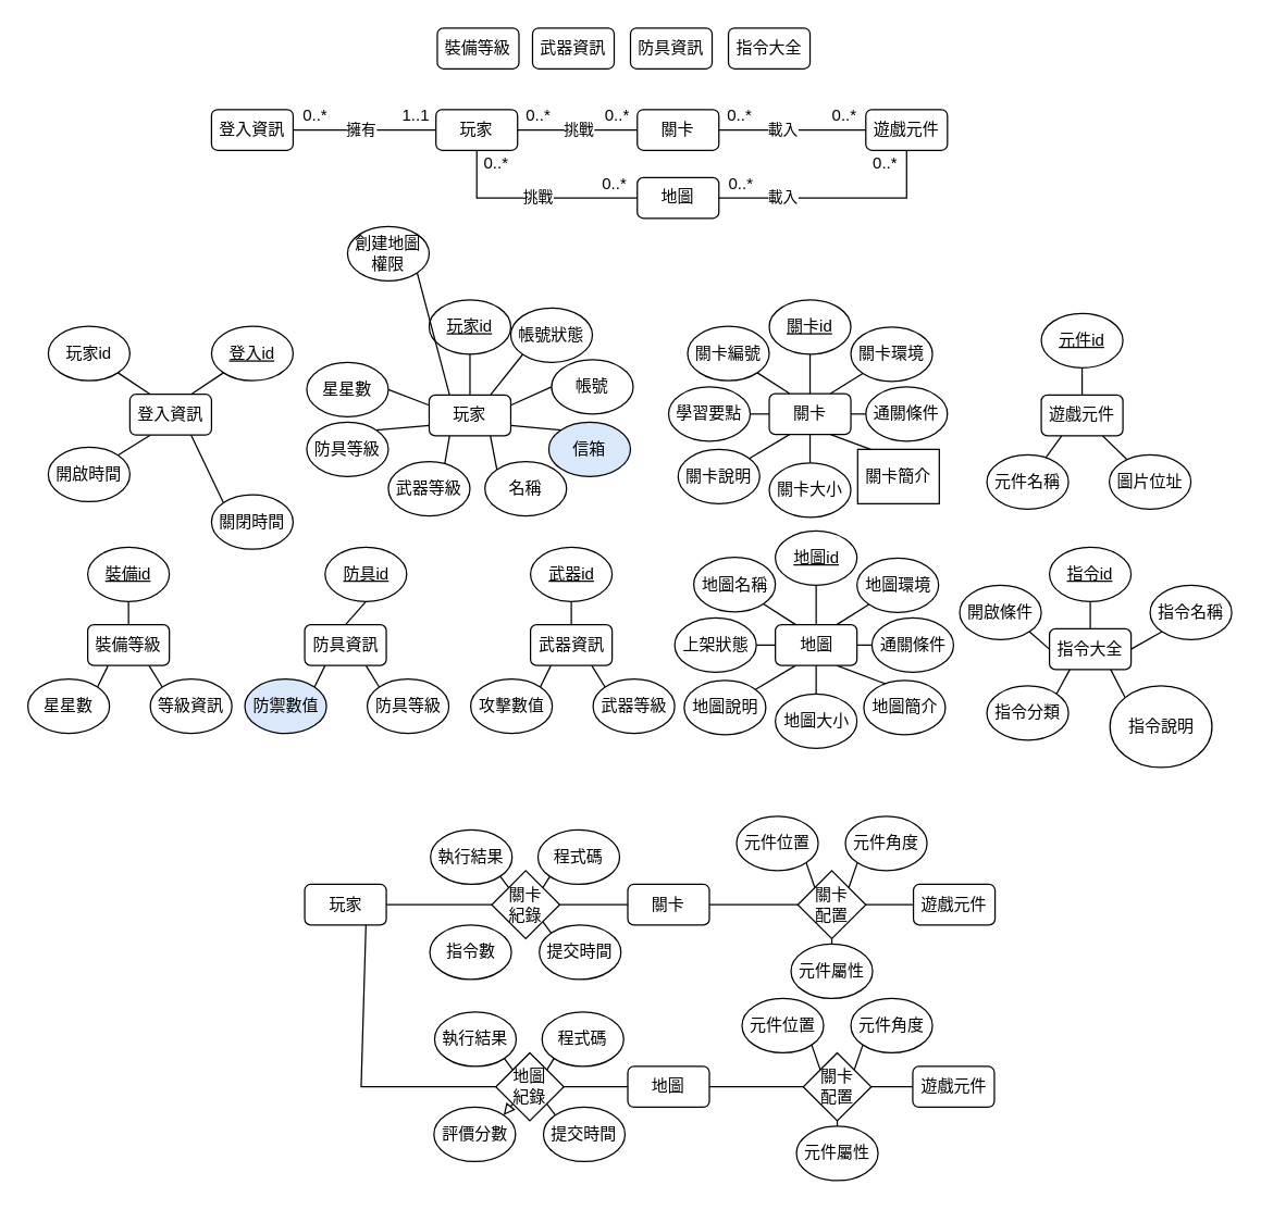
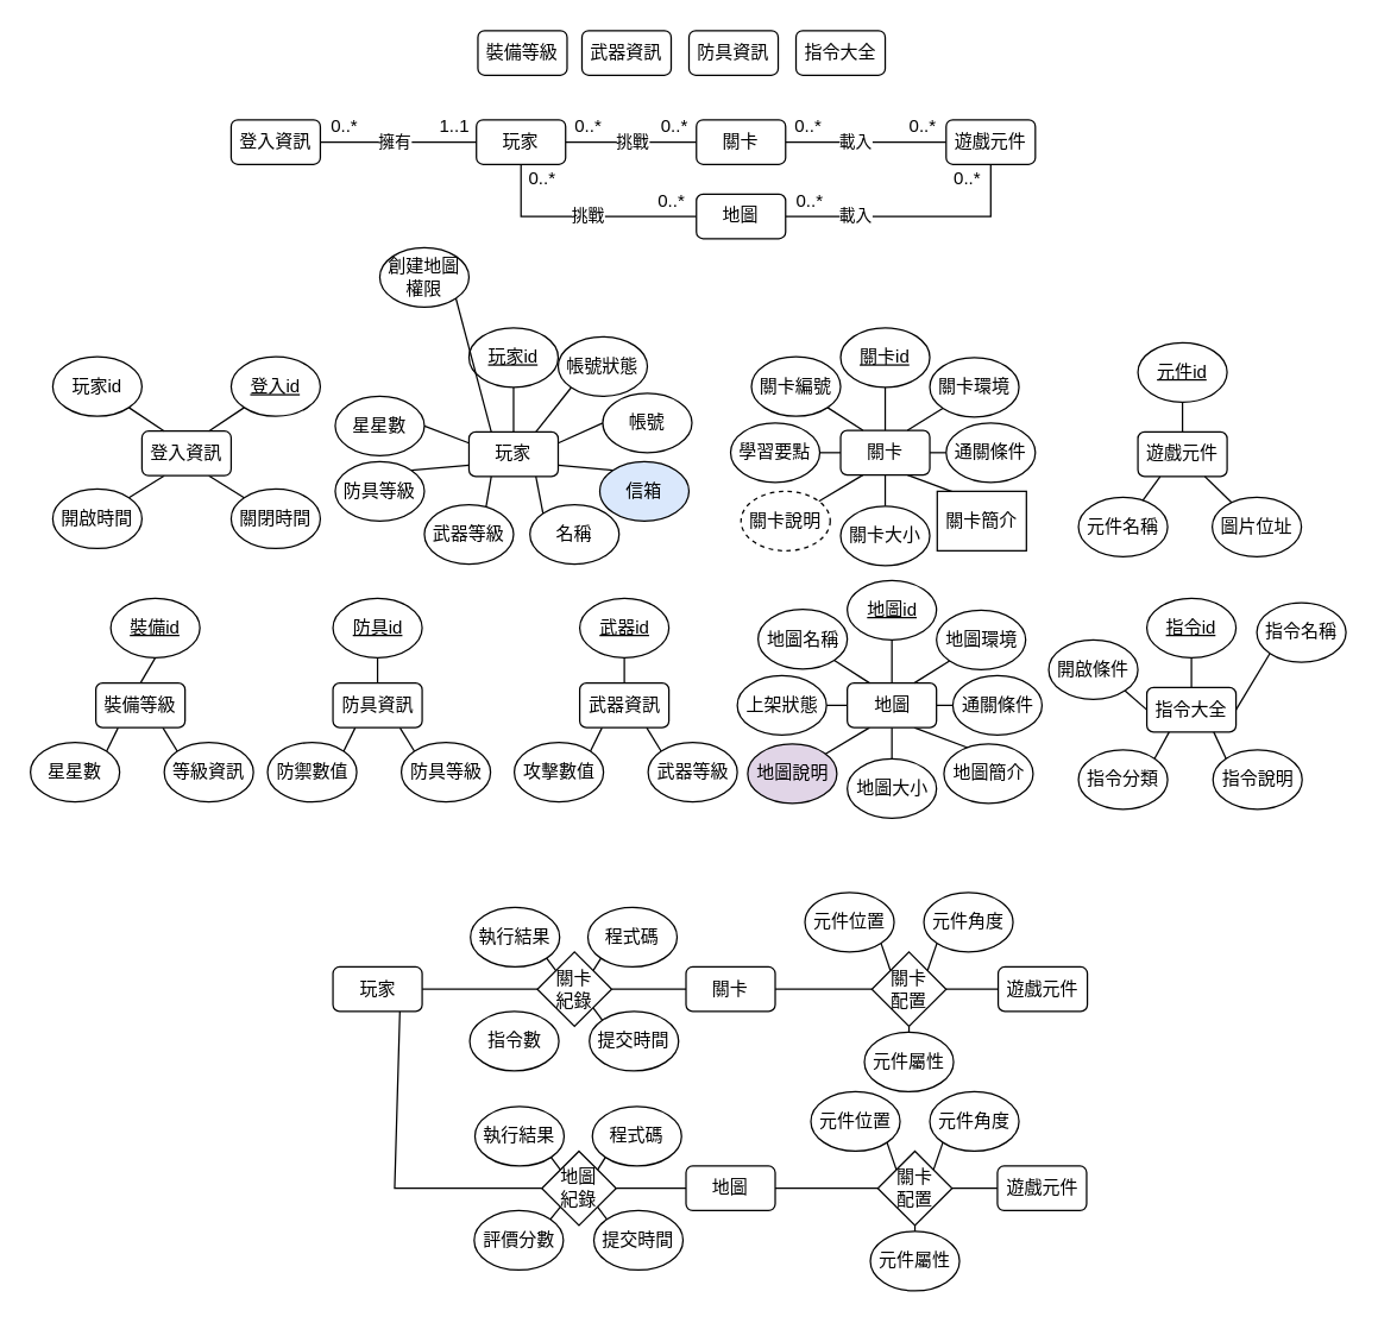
- <mxCell id="52" value="關卡說明" style="ellipse;whiteSpace=wrap;html=1;" parent="1" vertex="1"><mxGeometry x="498" y="330" width="60" height="40" as="geometry" /></mxCell>
+ <mxCell id="52" value="關卡說明" style="ellipse;whiteSpace=wrap;html=1;dashed=1;" parent="1" vertex="1"><mxGeometry x="498" y="330" width="60" height="40" as="geometry" /></mxCell>
- <mxCell id="80" value="關閉時間" style="ellipse;whiteSpace=wrap;html=1;" parent="1" vertex="1"><mxGeometry x="155" y="363.5" width="60" height="40" as="geometry" /></mxCell>
+ <mxCell id="80" value="關閉時間" style="ellipse;whiteSpace=wrap;html=1;" parent="1" vertex="1"><mxGeometry x="155" y="328.5" width="60" height="40" as="geometry" /></mxCell>
- <mxCell id="137" value="&lt;u&gt;裝備id&lt;/u&gt;" style="ellipse;whiteSpace=wrap;html=1;" vertex="1" parent="1"><mxGeometry x="64" y="402" width="60" height="40" as="geometry" /></mxCell>
+ <mxCell id="137" value="&lt;u&gt;裝備id&lt;/u&gt;" style="ellipse;whiteSpace=wrap;html=1;" vertex="1" parent="1"><mxGeometry x="74" y="402" width="60" height="40" as="geometry" /></mxCell>
- <mxCell id="130" value="&lt;u&gt;防具id&lt;/u&gt;" style="ellipse;whiteSpace=wrap;html=1;" vertex="1" parent="1"><mxGeometry x="238.5" y="402" width="60" height="40" as="geometry" /></mxCell>
+ <mxCell id="130" value="&lt;u&gt;防具id&lt;/u&gt;" style="ellipse;whiteSpace=wrap;html=1;" vertex="1" parent="1"><mxGeometry x="223.5" y="402" width="60" height="40" as="geometry" /></mxCell>
- <mxCell id="141" value="指令名稱" style="ellipse;whiteSpace=wrap;html=1;" vertex="1" parent="1"><mxGeometry x="845" y="430" width="60" height="40" as="geometry" /></mxCell>
+ <mxCell id="141" value="指令名稱" style="ellipse;whiteSpace=wrap;html=1;" vertex="1" parent="1"><mxGeometry x="845" y="405" width="60" height="40" as="geometry" /></mxCell>
- <mxCell id="128" value="防禦數值" style="ellipse;whiteSpace=wrap;html=1;fillColor=#dae8fc;" vertex="1" parent="1"><mxGeometry x="179.5" y="499" width="60" height="40" as="geometry" /></mxCell>
+ <mxCell id="128" value="防禦數值" style="ellipse;whiteSpace=wrap;html=1;" vertex="1" parent="1"><mxGeometry x="179.5" y="499" width="60" height="40" as="geometry" /></mxCell>
- <mxCell id="118" value="地圖說明" style="ellipse;whiteSpace=wrap;html=1;" vertex="1" parent="1"><mxGeometry x="502.5" y="500" width="60" height="40" as="geometry" /></mxCell>
+ <mxCell id="118" value="地圖說明" style="ellipse;whiteSpace=wrap;html=1;fillColor=#e1d5e7;" vertex="1" parent="1"><mxGeometry x="502.5" y="500" width="60" height="40" as="geometry" /></mxCell>
- <mxCell id="142" value="指令說明" style="ellipse;whiteSpace=wrap;html=1;" vertex="1" parent="1"><mxGeometry x="815.5" y="504" width="75" height="60" as="geometry" /></mxCell>
+ <mxCell id="142" value="指令說明" style="ellipse;whiteSpace=wrap;html=1;" vertex="1" parent="1"><mxGeometry x="815.5" y="504" width="60" height="40" as="geometry" /></mxCell>
- <mxCell id="163" style="edgeStyle=none;rounded=0;orthogonalLoop=1;jettySize=auto;html=1;exitX=0;exitY=1;exitDx=0;exitDy=0;entryX=1;entryY=0;entryDx=0;entryDy=0;endArrow=block;endFill=0;" edge="1" parent="1" source="165" target="162"><mxGeometry relative="1" as="geometry" /></mxCell>
+ <mxCell id="163" style="edgeStyle=none;rounded=0;orthogonalLoop=1;jettySize=auto;html=1;exitX=0;exitY=1;exitDx=0;exitDy=0;entryX=1;entryY=0;entryDx=0;entryDy=0;endArrow=none;endFill=0;" edge="1" parent="1" source="165" target="162"><mxGeometry relative="1" as="geometry" /></mxCell>
